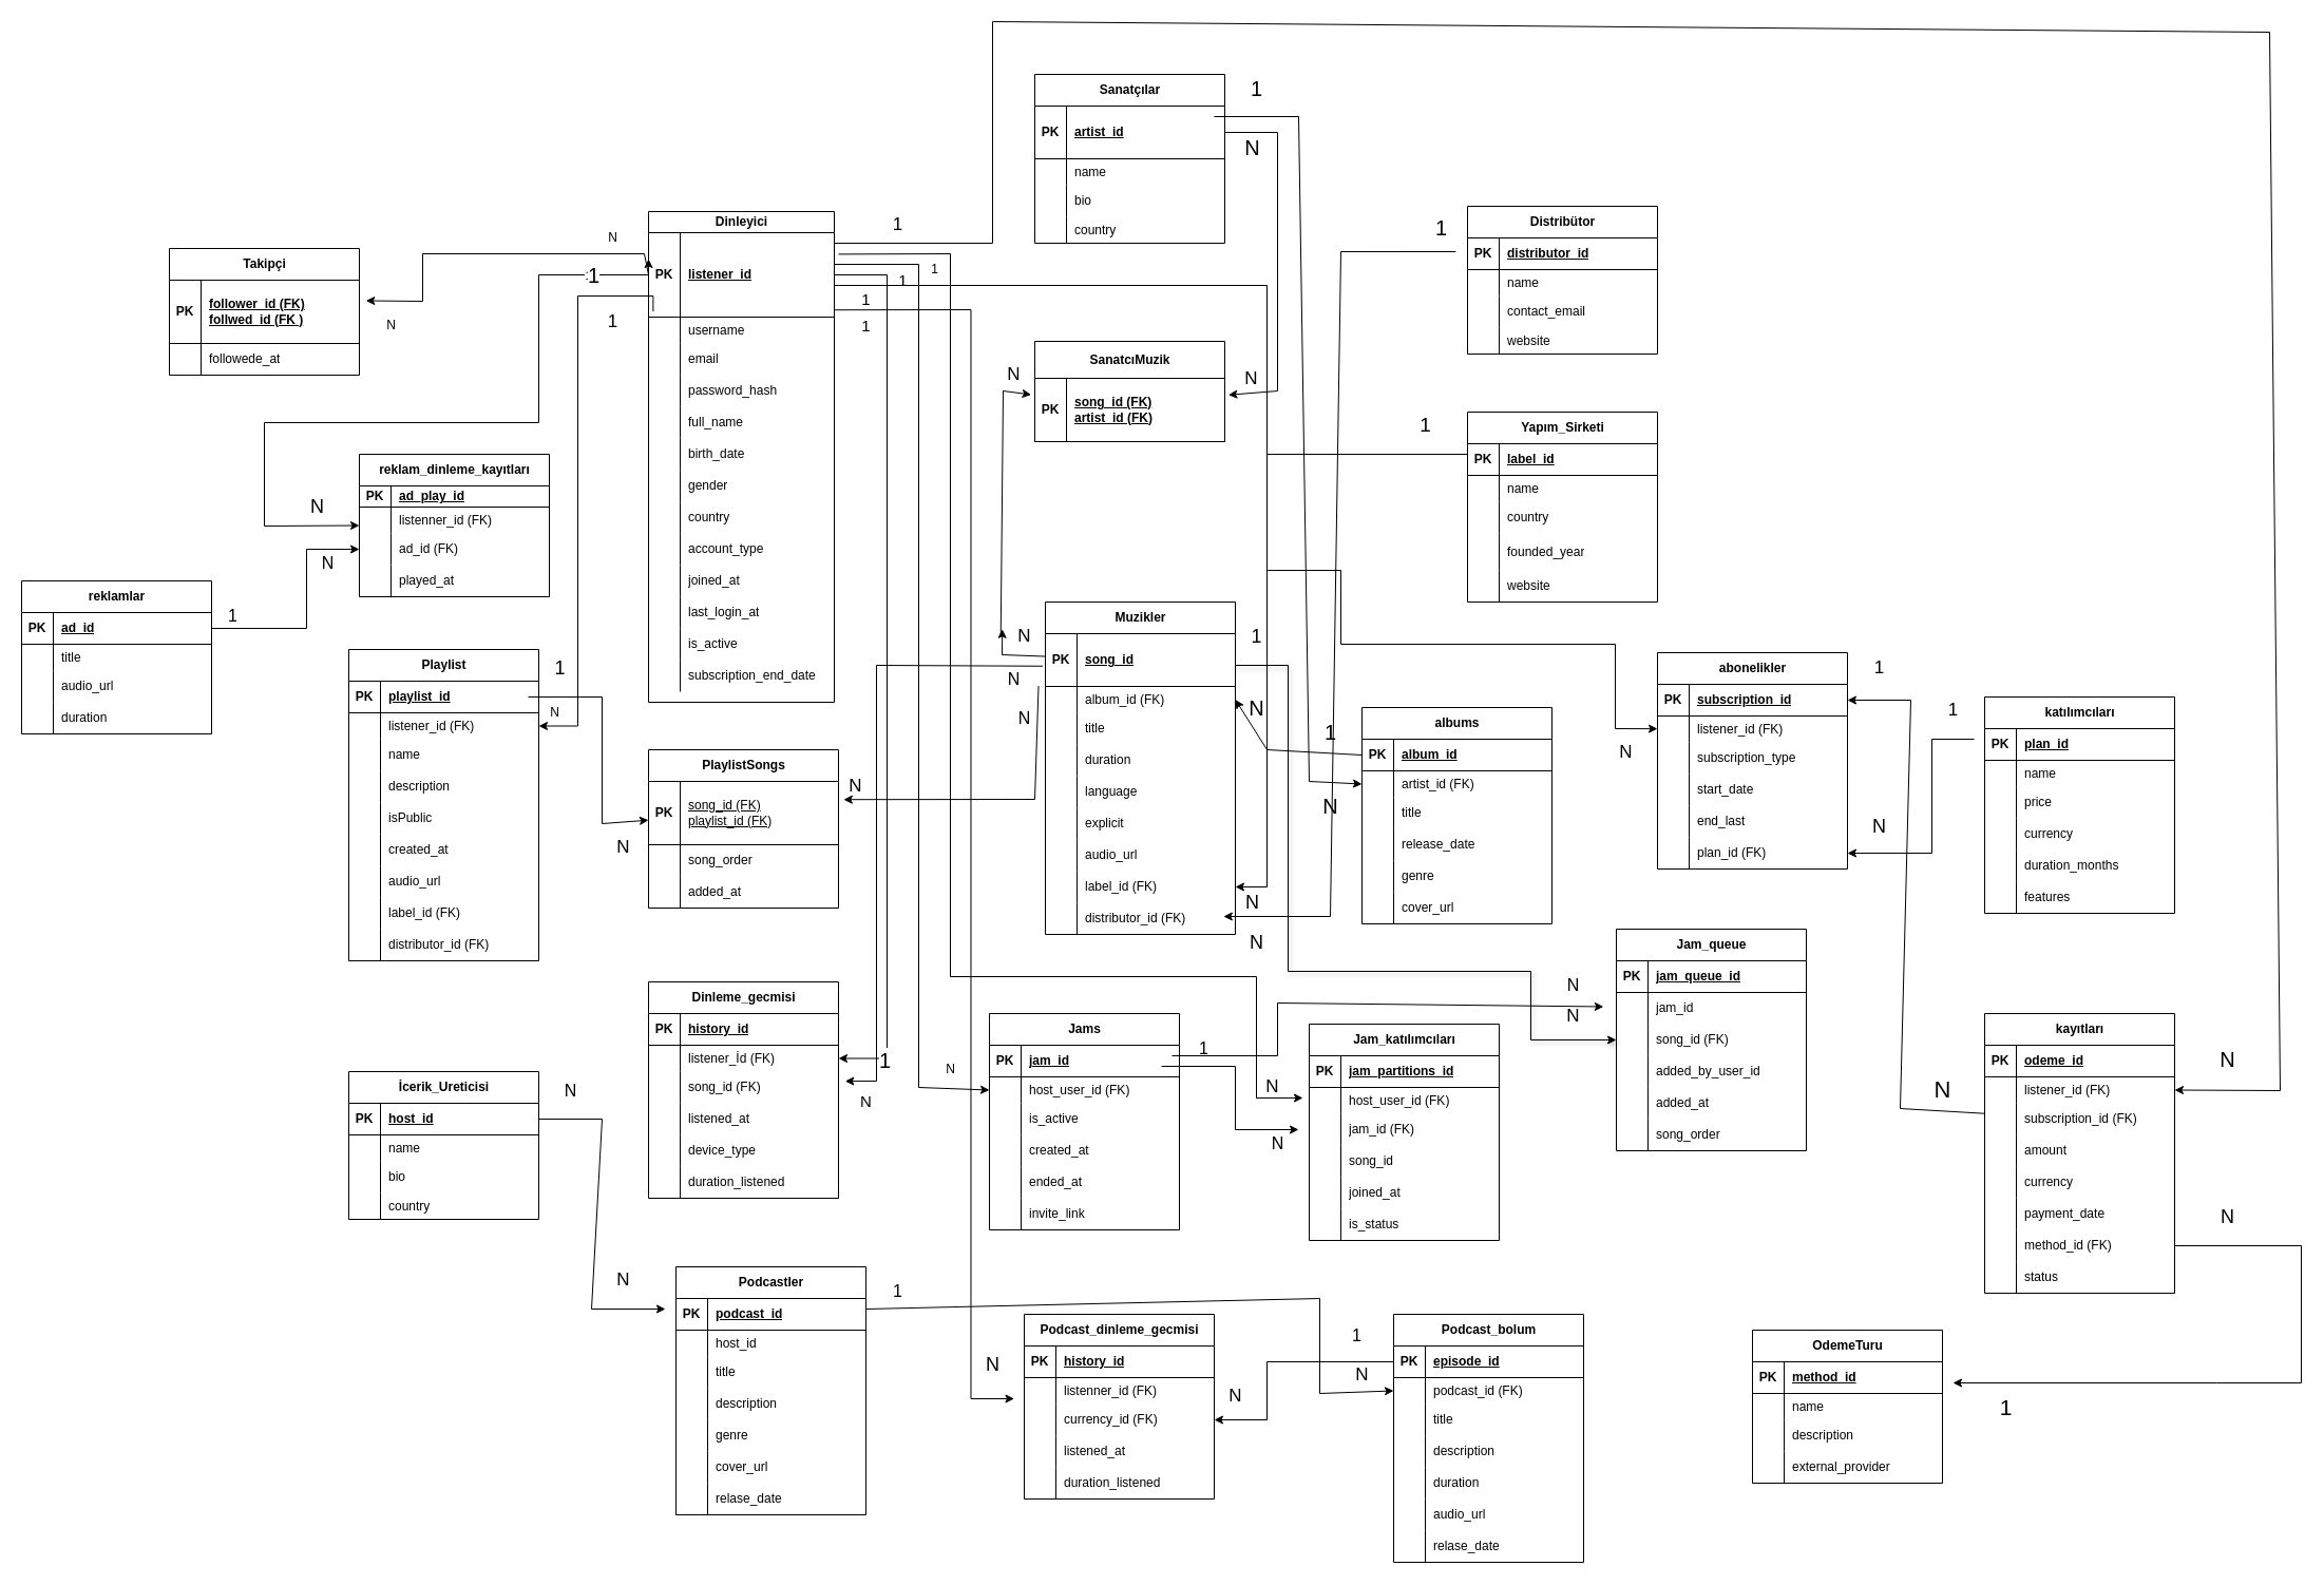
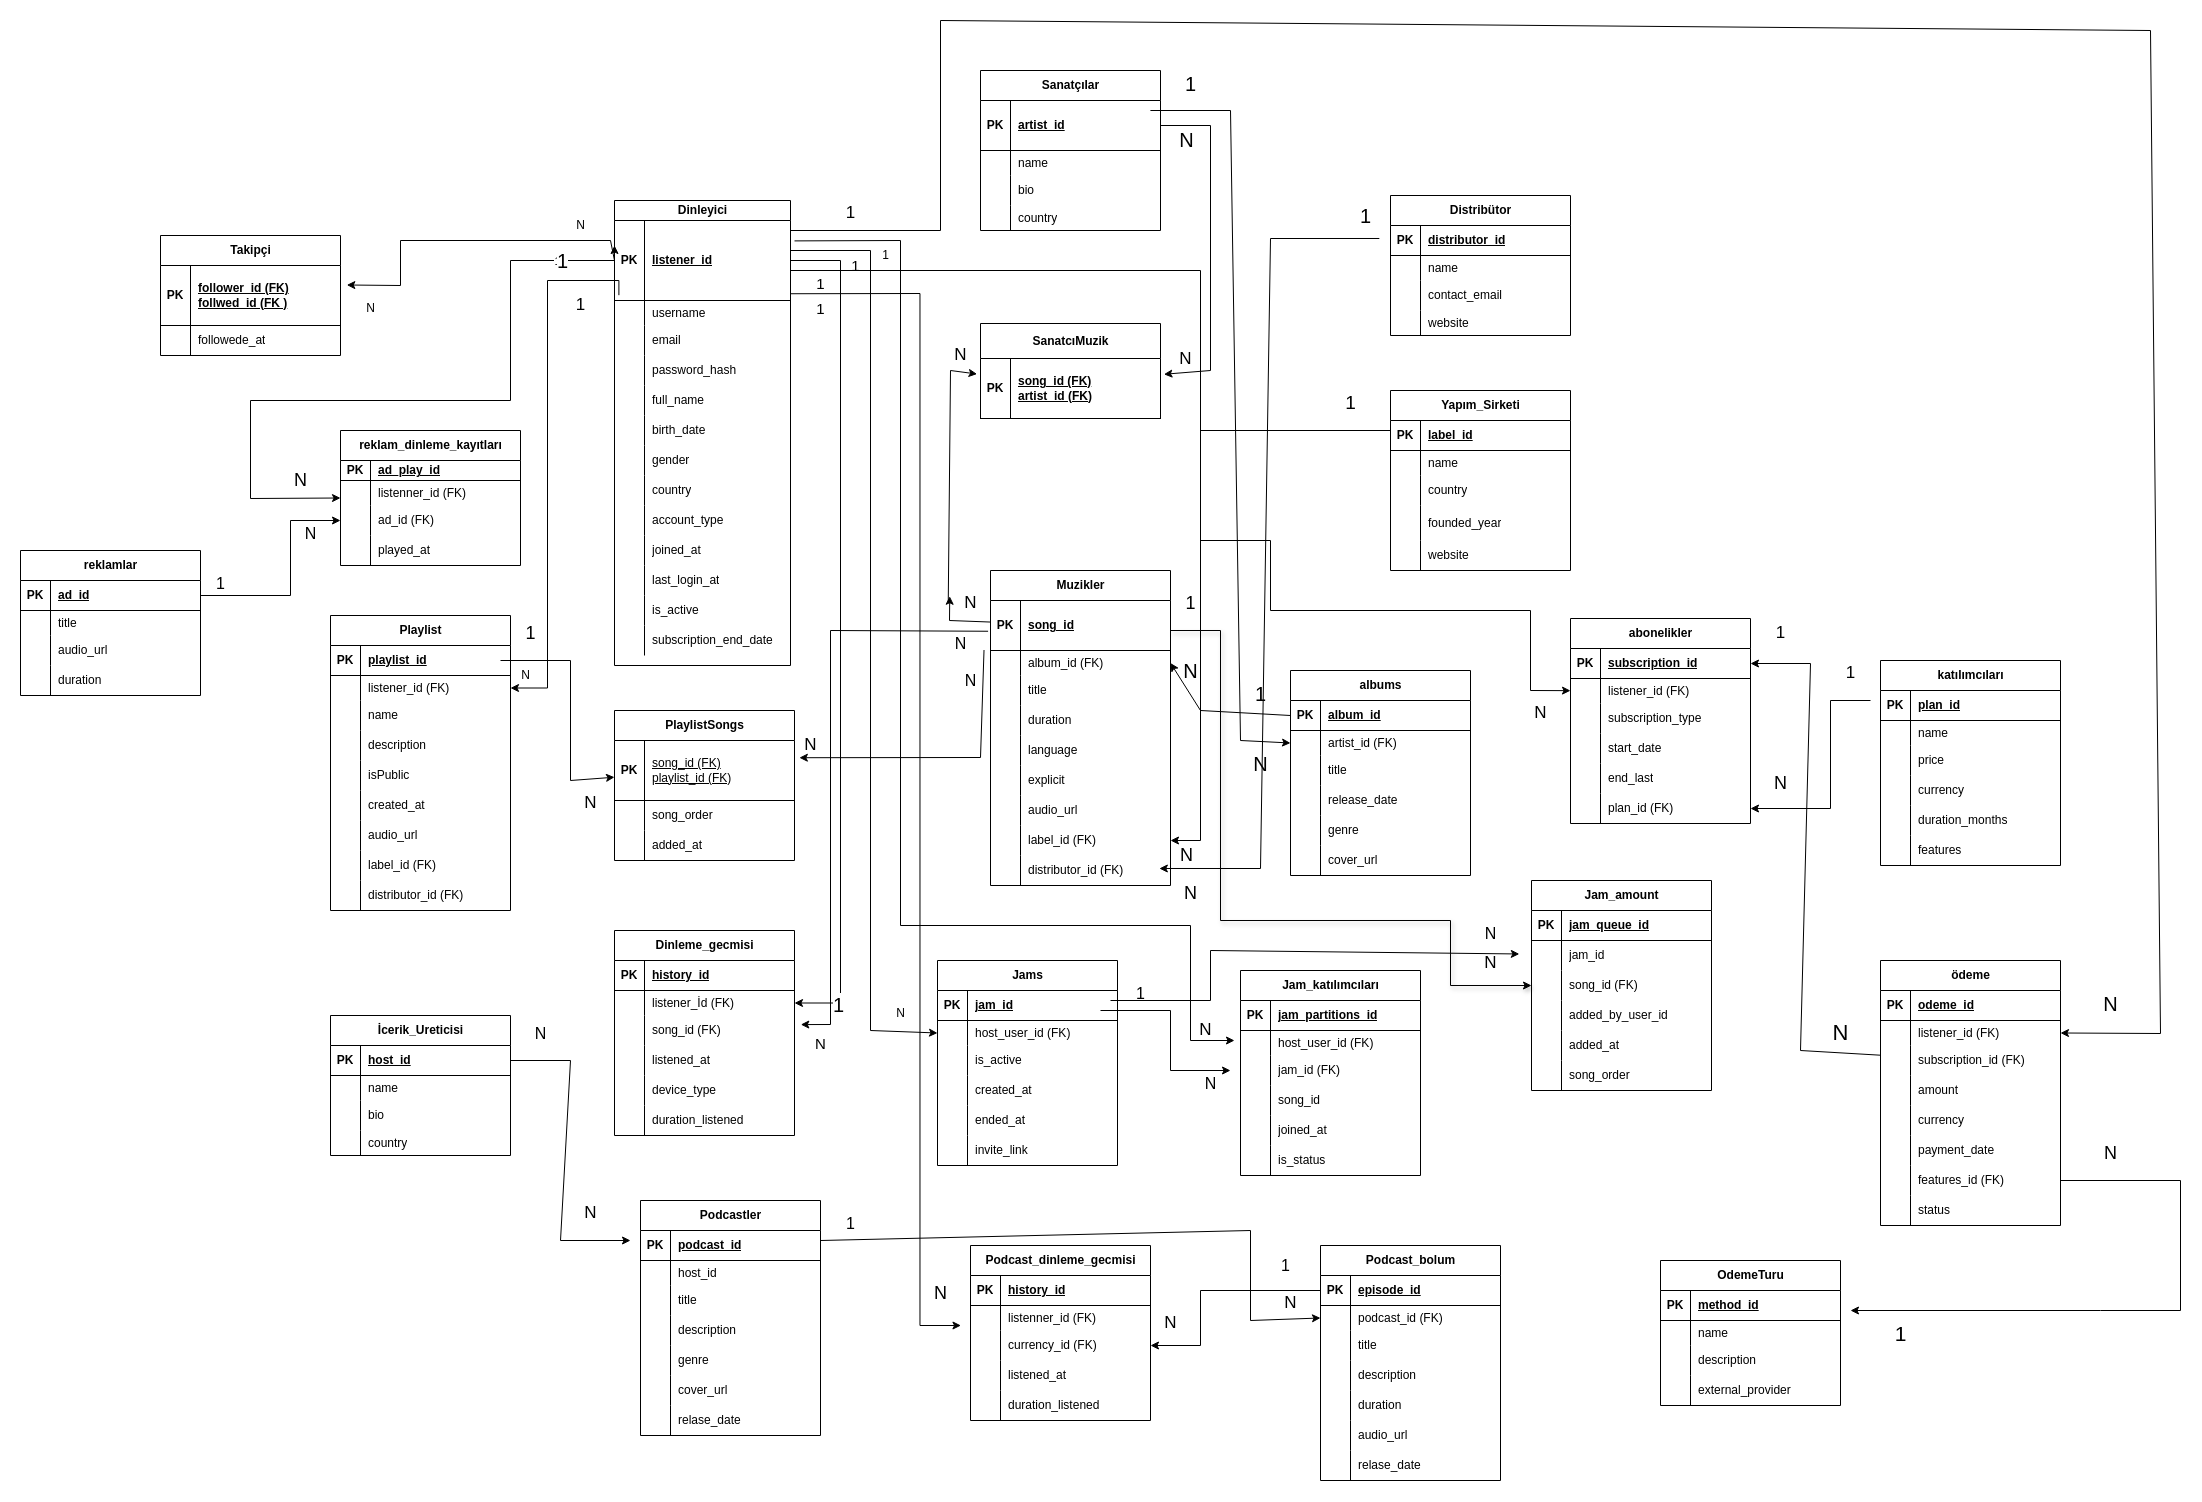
- <mxCell id="237" value="Jam_queue" style="shape=table;startSize=30;container=1;collapsible=1;childLayout=tableLayout;fixedRows=1;rowLines=0;fontStyle=1;align=center;resizeLast=1;html=1;" parent="1" vertex="1"><mxGeometry x="1531" y="880" width="180" height="210" as="geometry" /></mxCell>
+ <mxCell id="237" value="Jam_amount" style="shape=table;startSize=30;container=1;collapsible=1;childLayout=tableLayout;fixedRows=1;rowLines=0;fontStyle=1;align=center;resizeLast=1;html=1;" parent="1" vertex="1"><mxGeometry x="1531" y="880" width="180" height="210" as="geometry" /></mxCell>
- <mxCell id="393" value="kayıtları" style="shape=table;startSize=30;container=1;collapsible=1;childLayout=tableLayout;fixedRows=1;rowLines=0;fontStyle=1;align=center;resizeLast=1;html=1;" parent="1" vertex="1"><mxGeometry x="1880" y="960" width="180" height="265" as="geometry" /></mxCell>
+ <mxCell id="393" value="ödeme" style="shape=table;startSize=30;container=1;collapsible=1;childLayout=tableLayout;fixedRows=1;rowLines=0;fontStyle=1;align=center;resizeLast=1;html=1;" parent="1" vertex="1"><mxGeometry x="1880" y="960" width="180" height="265" as="geometry" /></mxCell>
- <mxCell id="414" value="method_id (FK)" style="shape=partialRectangle;connectable=0;fillColor=none;top=0;left=0;bottom=0;right=0;align=left;spacingLeft=6;overflow=hidden;whiteSpace=wrap;html=1;" parent="412" vertex="1"><mxGeometry x="30" width="150" height="30" as="geometry"><mxRectangle width="150" height="30" as="alternateBounds" /></mxGeometry></mxCell>
+ <mxCell id="414" value="features_id (FK)" style="shape=partialRectangle;connectable=0;fillColor=none;top=0;left=0;bottom=0;right=0;align=left;spacingLeft=6;overflow=hidden;whiteSpace=wrap;html=1;" parent="412" vertex="1"><mxGeometry x="30" width="150" height="30" as="geometry"><mxRectangle width="150" height="30" as="alternateBounds" /></mxGeometry></mxCell>
